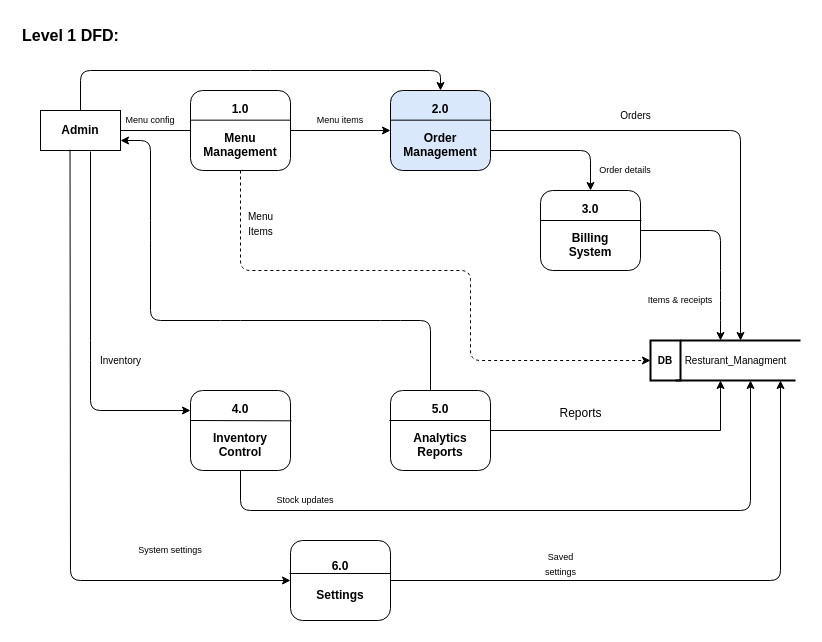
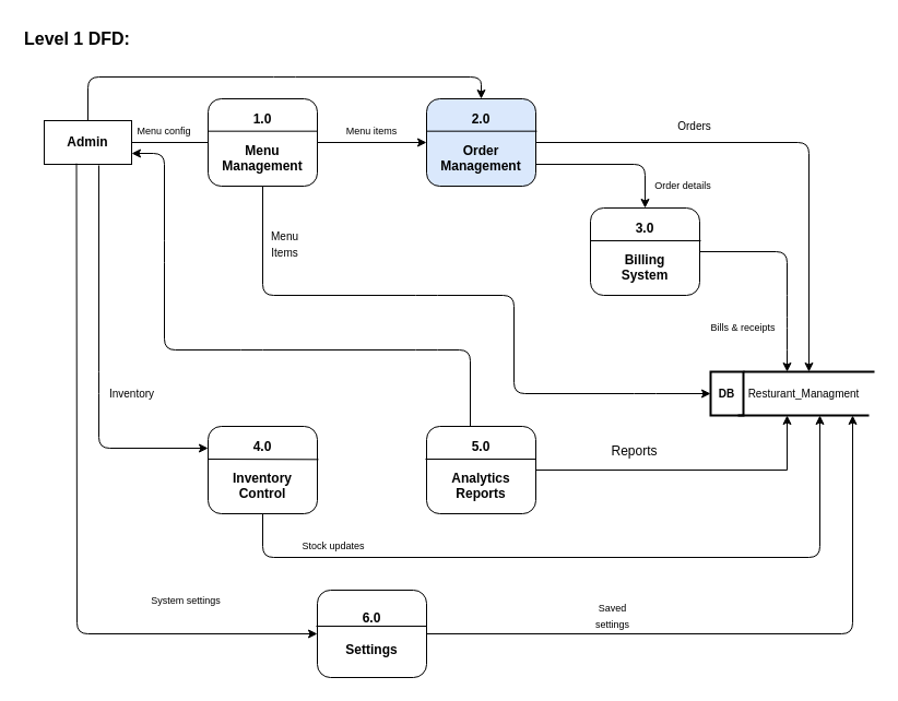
- <mxCell id="23" value="" style="endArrow=classic;html=1;rounded=1;exitX=0.5;exitY=1;exitDx=0;exitDy=0;entryX=0;entryY=0.5;entryDx=0;entryDy=0;curved=0;dashed=1;" parent="1" source="5" target="13" edge="1"><mxGeometry width="50" height="50" relative="1" as="geometry"><mxPoint x="380" y="390" as="sourcePoint" /><mxPoint x="205" y="190" as="targetPoint" /><Array as="points"><mxPoint x="240" y="270" /><mxPoint x="390" y="270" /><mxPoint x="470" y="270" /><mxPoint x="470" y="360" /><mxPoint x="590" y="360" /></Array></mxGeometry></mxCell>
+ <mxCell id="23" value="" style="endArrow=classic;html=1;rounded=1;exitX=0.5;exitY=1;exitDx=0;exitDy=0;entryX=0;entryY=0.5;entryDx=0;entryDy=0;curved=0;" parent="1" source="5" target="13" edge="1"><mxGeometry width="50" height="50" relative="1" as="geometry"><mxPoint x="380" y="390" as="sourcePoint" /><mxPoint x="205" y="190" as="targetPoint" /><Array as="points"><mxPoint x="240" y="270" /><mxPoint x="390" y="270" /><mxPoint x="470" y="270" /><mxPoint x="470" y="360" /><mxPoint x="590" y="360" /></Array></mxGeometry></mxCell>
- <mxCell id="28" value="Items &amp; receipts" style="text;html=1;strokeColor=none;fillColor=none;align=center;verticalAlign=middle;whiteSpace=wrap;rounded=0;fontSize=9;" parent="1" vertex="1"><mxGeometry x="640" y="290" width="80" height="20" as="geometry" /></mxCell>
+ <mxCell id="28" value="Bills &amp; receipts" style="text;html=1;strokeColor=none;fillColor=none;align=center;verticalAlign=middle;whiteSpace=wrap;rounded=0;fontSize=9;" parent="1" vertex="1"><mxGeometry x="640" y="290" width="80" height="20" as="geometry" /></mxCell>
